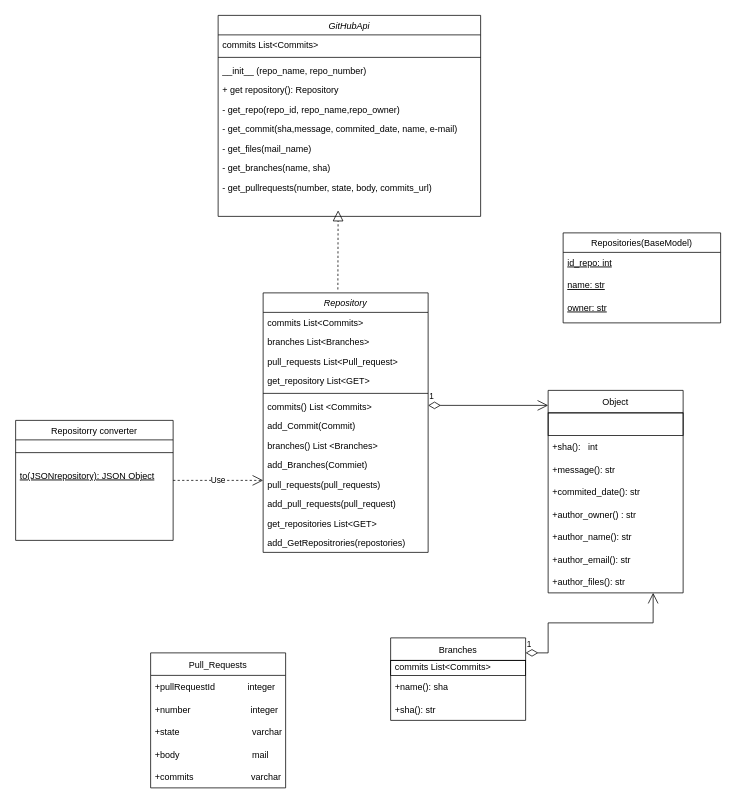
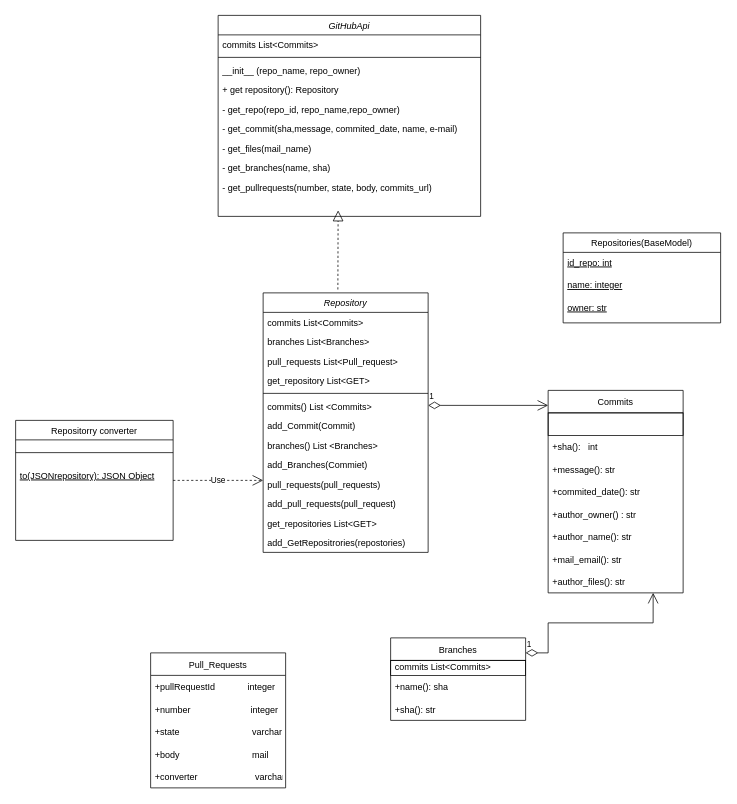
- <mxCell id="45" value="__init__ (repo_name, repo_number)" style="text;align=left;verticalAlign=top;spacingLeft=4;spacingRight=4;overflow=hidden;rotatable=0;points=[[0,0.5],[1,0.5]];portConstraint=eastwest;rounded=0;shadow=0;html=0;" parent="42" vertex="1"><mxGeometry y="60" width="350" height="26" as="geometry" /></mxCell>
+ <mxCell id="45" value="__init__ (repo_name, repo_owner)" style="text;align=left;verticalAlign=top;spacingLeft=4;spacingRight=4;overflow=hidden;rotatable=0;points=[[0,0.5],[1,0.5]];portConstraint=eastwest;rounded=0;shadow=0;html=0;" parent="42" vertex="1"><mxGeometry y="60" width="350" height="26" as="geometry" /></mxCell>
- <mxCell id="54" value="name: str" style="text;align=left;verticalAlign=top;spacingLeft=4;spacingRight=4;overflow=hidden;rotatable=0;points=[[0,0.5],[1,0.5]];portConstraint=eastwest;fontStyle=4" parent="52" vertex="1"><mxGeometry y="56" width="210" height="30" as="geometry" /></mxCell>
+ <mxCell id="54" value="name: integer" style="text;align=left;verticalAlign=top;spacingLeft=4;spacingRight=4;overflow=hidden;rotatable=0;points=[[0,0.5],[1,0.5]];portConstraint=eastwest;fontStyle=4" parent="52" vertex="1"><mxGeometry y="56" width="210" height="30" as="geometry" /></mxCell>
- <mxCell id="19" value="Object" style="swimlane;fontStyle=0;childLayout=stackLayout;horizontal=1;startSize=30;horizontalStack=0;resizeParent=1;resizeParentMax=0;resizeLast=0;collapsible=1;marginBottom=0;" parent="1" vertex="1"><mxGeometry x="730" y="520" width="180" height="270" as="geometry" /></mxCell>
+ <mxCell id="19" value="Commits" style="swimlane;fontStyle=0;childLayout=stackLayout;horizontal=1;startSize=30;horizontalStack=0;resizeParent=1;resizeParentMax=0;resizeLast=0;collapsible=1;marginBottom=0;" parent="1" vertex="1"><mxGeometry x="730" y="520" width="180" height="270" as="geometry" /></mxCell>
- <mxCell id="26" value="+author_email(): str" style="text;strokeColor=none;fillColor=none;align=left;verticalAlign=middle;spacingLeft=4;spacingRight=4;overflow=hidden;points=[[0,0.5],[1,0.5]];portConstraint=eastwest;rotatable=0;" parent="19" vertex="1"><mxGeometry y="210" width="180" height="30" as="geometry" /></mxCell>
+ <mxCell id="26" value="+mail_email(): str" style="text;strokeColor=none;fillColor=none;align=left;verticalAlign=middle;spacingLeft=4;spacingRight=4;overflow=hidden;points=[[0,0.5],[1,0.5]];portConstraint=eastwest;rotatable=0;" parent="19" vertex="1"><mxGeometry y="210" width="180" height="30" as="geometry" /></mxCell>
- <mxCell id="38" value="+commits                       varchar                     " style="text;strokeColor=none;fillColor=none;align=left;verticalAlign=middle;spacingLeft=4;spacingRight=4;overflow=hidden;points=[[0,0.5],[1,0.5]];portConstraint=eastwest;rotatable=0;" parent="33" vertex="1"><mxGeometry y="150" width="180" height="30" as="geometry" /></mxCell>
+ <mxCell id="38" value="+converter                       varchar                     " style="text;strokeColor=none;fillColor=none;align=left;verticalAlign=middle;spacingLeft=4;spacingRight=4;overflow=hidden;points=[[0,0.5],[1,0.5]];portConstraint=eastwest;rotatable=0;" parent="33" vertex="1"><mxGeometry y="150" width="180" height="30" as="geometry" /></mxCell>
